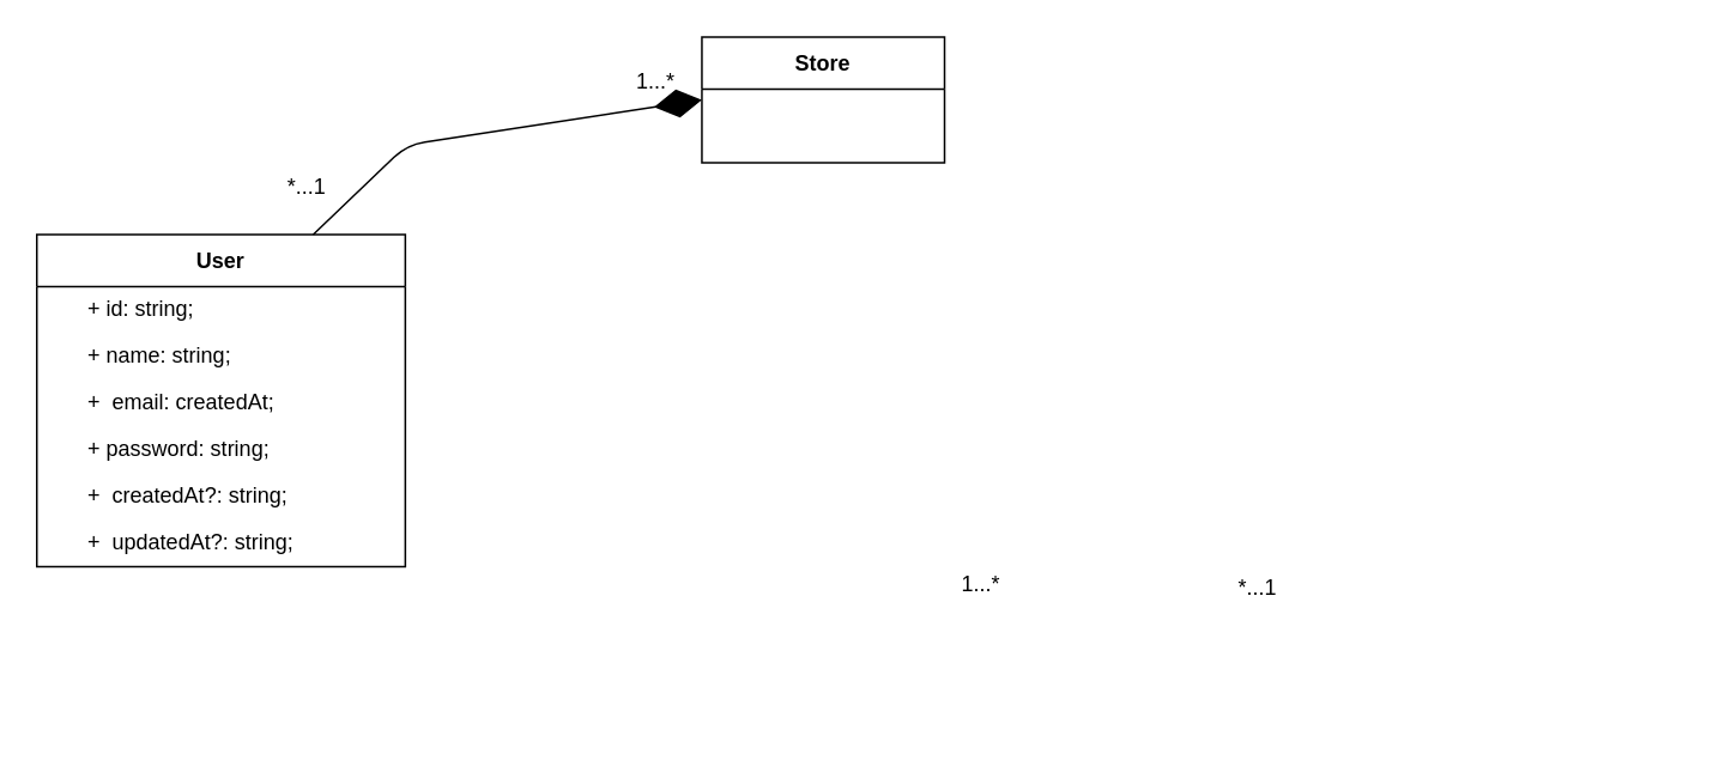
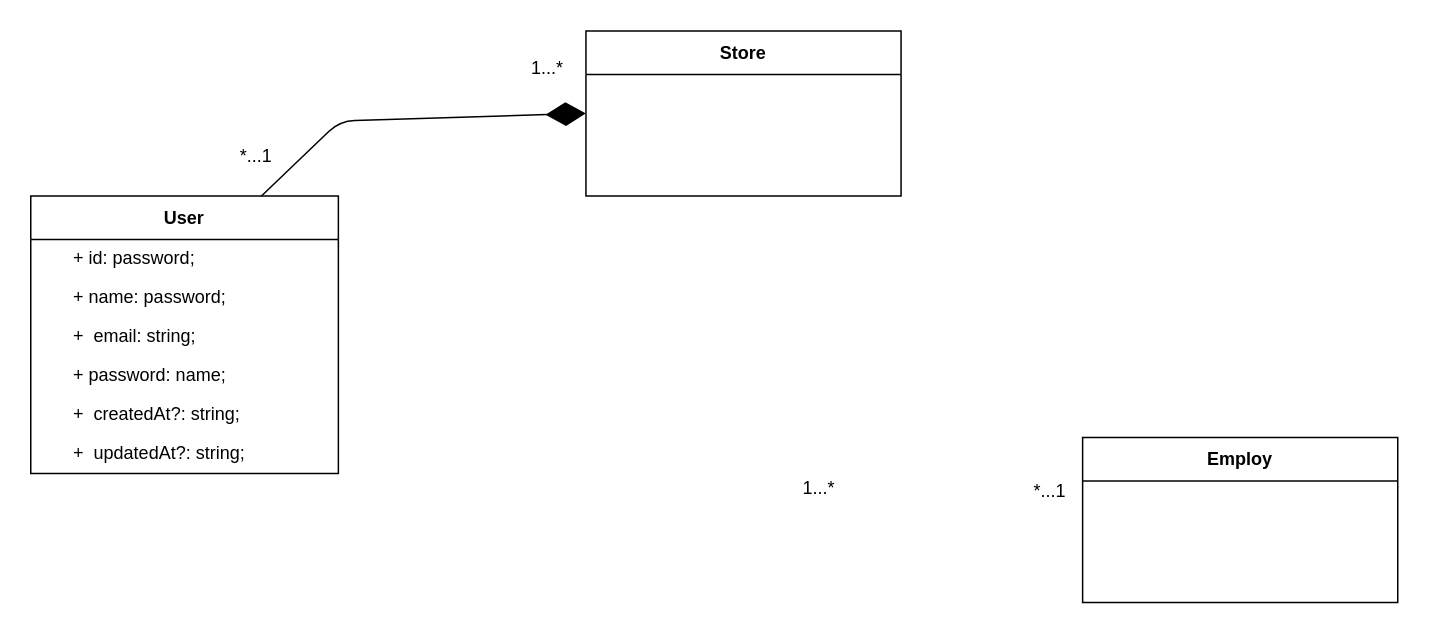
- <mxCell id="2" value="Store" style="swimlane;fontStyle=1;align=center;verticalAlign=middle;childLayout=stackLayout;horizontal=1;startSize=29;horizontalStack=0;resizeParent=1;resizeParentMax=0;resizeLast=0;collapsible=0;marginBottom=0;html=1;whiteSpace=wrap;movable=1;resizable=1;rotatable=1;deletable=1;editable=1;locked=0;connectable=1;" parent="1" vertex="1"><mxGeometry x="390" y="20" width="135" height="70" as="geometry" /></mxCell>
+ <mxCell id="2" value="Store" style="swimlane;fontStyle=1;align=center;verticalAlign=middle;childLayout=stackLayout;horizontal=1;startSize=29;horizontalStack=0;resizeParent=1;resizeParentMax=0;resizeLast=0;collapsible=0;marginBottom=0;html=1;whiteSpace=wrap;movable=1;resizable=1;rotatable=1;deletable=1;editable=1;locked=0;connectable=1;" parent="1" vertex="1"><mxGeometry x="390" y="20" width="210" height="110" as="geometry" /></mxCell>
- <mxCell id="4" value="&lt;span style=&quot;white-space: pre;&quot;&gt;&#09;&lt;/span&gt;+&amp;nbsp;id: string;" style="text;html=1;align=left;verticalAlign=middle;resizable=0;points=[];autosize=1;strokeColor=none;fillColor=none;" parent="3" vertex="1"><mxGeometry y="29" width="205" height="26" as="geometry" /></mxCell>
+ <mxCell id="4" value="&lt;span style=&quot;white-space: pre;&quot;&gt;&#09;&lt;/span&gt;+&amp;nbsp;id: password;" style="text;html=1;align=left;verticalAlign=middle;resizable=0;points=[];autosize=1;strokeColor=none;fillColor=none;" parent="3" vertex="1"><mxGeometry y="29" width="205" height="26" as="geometry" /></mxCell>
- <mxCell id="5" value="&lt;span style=&quot;white-space: pre;&quot;&gt;&#09;&lt;/span&gt;+&amp;nbsp;name: string;" style="text;html=1;align=left;verticalAlign=middle;resizable=0;points=[];autosize=1;strokeColor=none;fillColor=none;" parent="3" vertex="1"><mxGeometry y="55" width="205" height="26" as="geometry" /></mxCell>
+ <mxCell id="5" value="&lt;span style=&quot;white-space: pre;&quot;&gt;&#09;&lt;/span&gt;+&amp;nbsp;name: password;" style="text;html=1;align=left;verticalAlign=middle;resizable=0;points=[];autosize=1;strokeColor=none;fillColor=none;" parent="3" vertex="1"><mxGeometry y="55" width="205" height="26" as="geometry" /></mxCell>
- <mxCell id="6" value="&lt;span style=&quot;white-space: pre;&quot;&gt;&#09;&lt;/span&gt;+&amp;nbsp; email: createdAt;" style="text;html=1;align=left;verticalAlign=middle;resizable=0;points=[];autosize=1;strokeColor=none;fillColor=none;" parent="3" vertex="1"><mxGeometry y="81" width="205" height="26" as="geometry" /></mxCell>
+ <mxCell id="6" value="&lt;span style=&quot;white-space: pre;&quot;&gt;&#09;&lt;/span&gt;+&amp;nbsp; email: string;" style="text;html=1;align=left;verticalAlign=middle;resizable=0;points=[];autosize=1;strokeColor=none;fillColor=none;" parent="3" vertex="1"><mxGeometry y="81" width="205" height="26" as="geometry" /></mxCell>
- <mxCell id="7" value="&lt;span style=&quot;white-space: pre;&quot;&gt;&#09;&lt;/span&gt;+&amp;nbsp;password: string;" style="text;html=1;align=left;verticalAlign=middle;resizable=0;points=[];autosize=1;strokeColor=none;fillColor=none;" parent="3" vertex="1"><mxGeometry y="107" width="205" height="26" as="geometry" /></mxCell>
+ <mxCell id="7" value="&lt;span style=&quot;white-space: pre;&quot;&gt;&#09;&lt;/span&gt;+&amp;nbsp;password: name;" style="text;html=1;align=left;verticalAlign=middle;resizable=0;points=[];autosize=1;strokeColor=none;fillColor=none;" parent="3" vertex="1"><mxGeometry y="107" width="205" height="26" as="geometry" /></mxCell>
+ <mxCell id="13" value="Employ" style="swimlane;fontStyle=1;align=center;verticalAlign=middle;childLayout=stackLayout;horizontal=1;startSize=29;horizontalStack=0;resizeParent=1;resizeParentMax=0;resizeLast=0;collapsible=0;marginBottom=0;html=1;whiteSpace=wrap;movable=1;resizable=1;rotatable=1;deletable=1;editable=1;locked=0;connectable=1;" parent="1" vertex="1"><mxGeometry x="721" y="291" width="210" height="110" as="geometry" /></mxCell>
